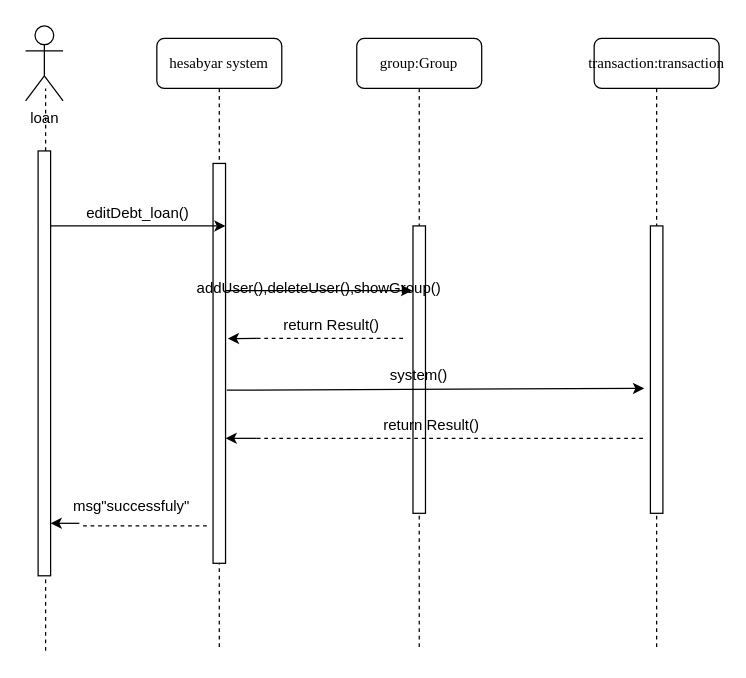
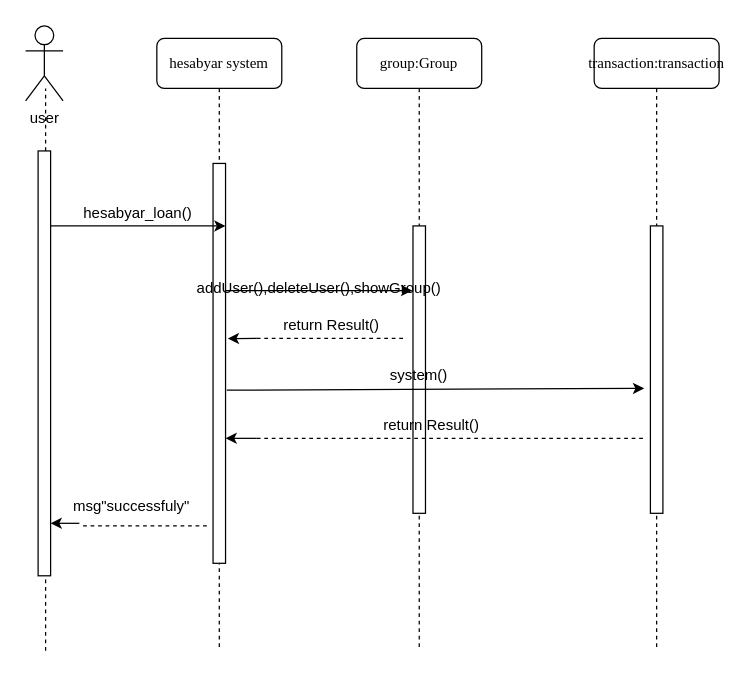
- <mxCell id="7" value="loan&lt;br&gt;" style="shape=umlActor;html=1;verticalLabelPosition=bottom;verticalAlign=top;align=center;" vertex="1" parent="1"><mxGeometry x="20" y="20" width="30" height="60" as="geometry" /></mxCell>
+ <mxCell id="7" value="user&lt;br&gt;" style="shape=umlActor;html=1;verticalLabelPosition=bottom;verticalAlign=top;align=center;" vertex="1" parent="1"><mxGeometry x="20" y="20" width="30" height="60" as="geometry" /></mxCell>
- <mxCell id="14" value="editDebt_loan()" style="text;html=1;strokeColor=none;fillColor=none;align=center;verticalAlign=middle;whiteSpace=wrap;rounded=0;" vertex="1" parent="1"><mxGeometry x="55" y="160" width="110" height="20" as="geometry" /></mxCell>
+ <mxCell id="14" value="hesabyar_loan()" style="text;html=1;strokeColor=none;fillColor=none;align=center;verticalAlign=middle;whiteSpace=wrap;rounded=0;" vertex="1" parent="1"><mxGeometry x="55" y="160" width="110" height="20" as="geometry" /></mxCell>
